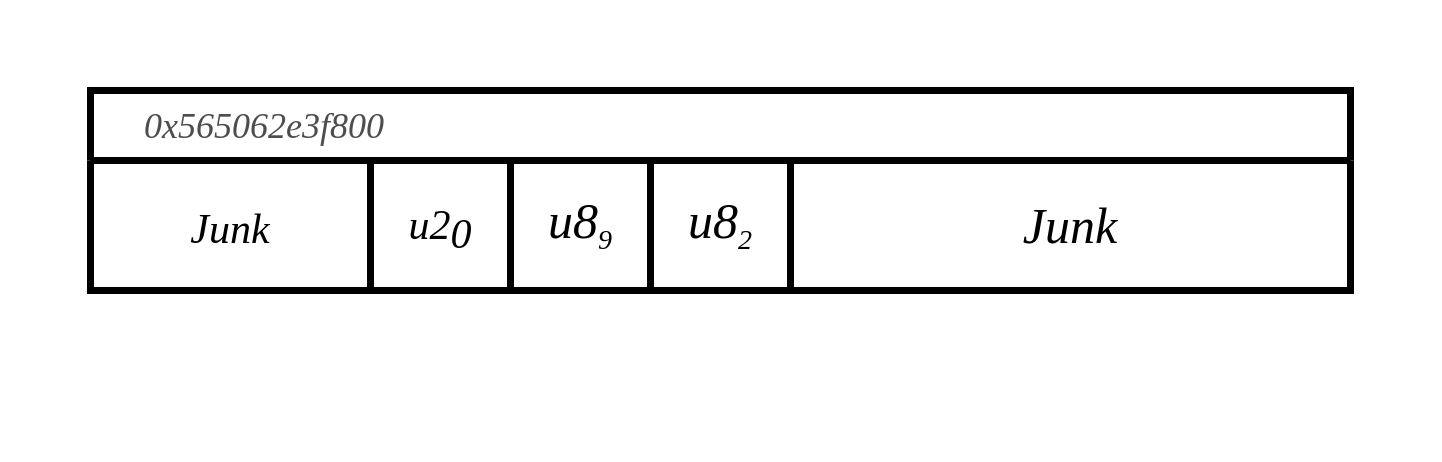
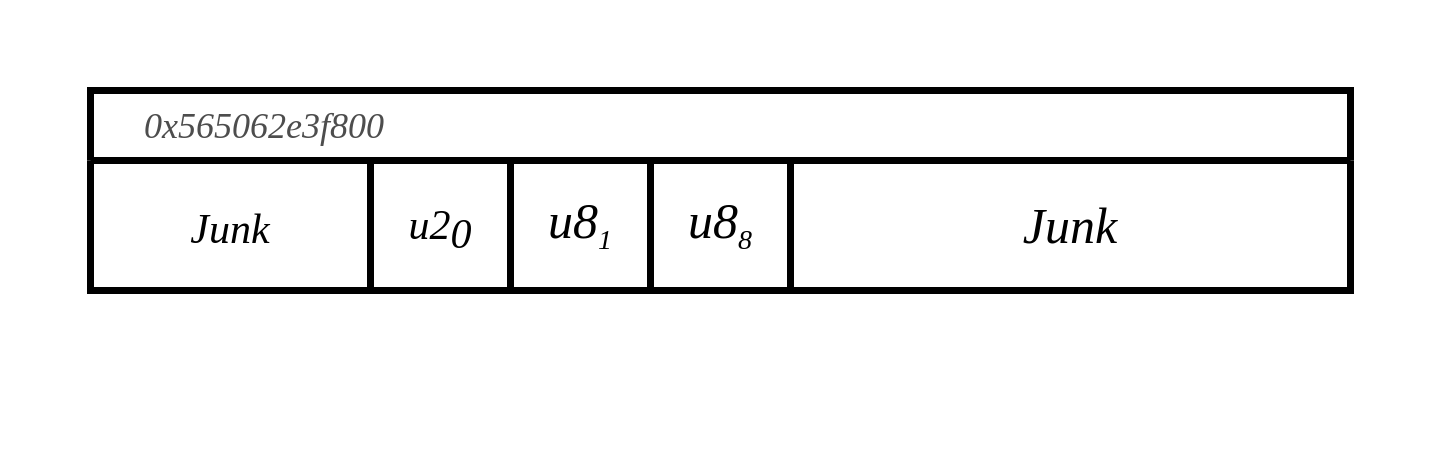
- <mxCell id="7" value="&lt;i style=&quot;font-size: 50px;&quot;&gt;u8&lt;/i&gt;&lt;i style=&quot;&quot;&gt;&lt;sub style=&quot;&quot;&gt;&lt;font style=&quot;font-size: 28px;&quot;&gt;9&lt;/font&gt;&lt;/sub&gt;&lt;/i&gt;" style="shape=partialRectangle;html=1;whiteSpace=wrap;connectable=0;fillColor=none;top=0;left=0;bottom=0;right=0;overflow=hidden;rounded=0;strokeColor=#000000;strokeWidth=2;fontFamily=Times New Roman;fontSize=50;fontColor=#000000;metaEdit=0;container=0;" parent="4" vertex="1"><mxGeometry x="420" width="140" height="130" as="geometry"><mxRectangle width="140" height="130" as="alternateBounds" /></mxGeometry></mxCell>
+ <mxCell id="7" value="&lt;i style=&quot;font-size: 50px;&quot;&gt;u8&lt;/i&gt;&lt;i style=&quot;&quot;&gt;&lt;sub style=&quot;&quot;&gt;&lt;font style=&quot;font-size: 28px;&quot;&gt;1&lt;/font&gt;&lt;/sub&gt;&lt;/i&gt;" style="shape=partialRectangle;html=1;whiteSpace=wrap;connectable=0;fillColor=none;top=0;left=0;bottom=0;right=0;overflow=hidden;rounded=0;strokeColor=#000000;strokeWidth=2;fontFamily=Times New Roman;fontSize=50;fontColor=#000000;metaEdit=0;container=0;" parent="4" vertex="1"><mxGeometry x="420" width="140" height="130" as="geometry"><mxRectangle width="140" height="130" as="alternateBounds" /></mxGeometry></mxCell>
- <mxCell id="8" value="&lt;i style=&quot;&quot;&gt;&lt;span style=&quot;font-size: 50px;&quot;&gt;u8&lt;/span&gt;&lt;sub style=&quot;&quot;&gt;&lt;font style=&quot;font-size: 28px;&quot;&gt;2&lt;/font&gt;&lt;/sub&gt;&lt;/i&gt;" style="shape=partialRectangle;html=1;whiteSpace=wrap;connectable=0;fillColor=none;top=0;left=0;bottom=0;right=0;overflow=visible;rounded=0;strokeColor=#000000;strokeWidth=2;fontFamily=Times New Roman;fontSize=50;fontColor=#000000;metaEdit=0;" parent="4" vertex="1"><mxGeometry x="560" width="140" height="130" as="geometry"><mxRectangle width="140" height="130" as="alternateBounds" /></mxGeometry></mxCell>
+ <mxCell id="8" value="&lt;i style=&quot;&quot;&gt;&lt;span style=&quot;font-size: 50px;&quot;&gt;u8&lt;/span&gt;&lt;sub style=&quot;&quot;&gt;&lt;font style=&quot;font-size: 28px;&quot;&gt;8&lt;/font&gt;&lt;/sub&gt;&lt;/i&gt;" style="shape=partialRectangle;html=1;whiteSpace=wrap;connectable=0;fillColor=none;top=0;left=0;bottom=0;right=0;overflow=visible;rounded=0;strokeColor=#000000;strokeWidth=2;fontFamily=Times New Roman;fontSize=50;fontColor=#000000;metaEdit=0;" parent="4" vertex="1"><mxGeometry x="560" width="140" height="130" as="geometry"><mxRectangle width="140" height="130" as="alternateBounds" /></mxGeometry></mxCell>
